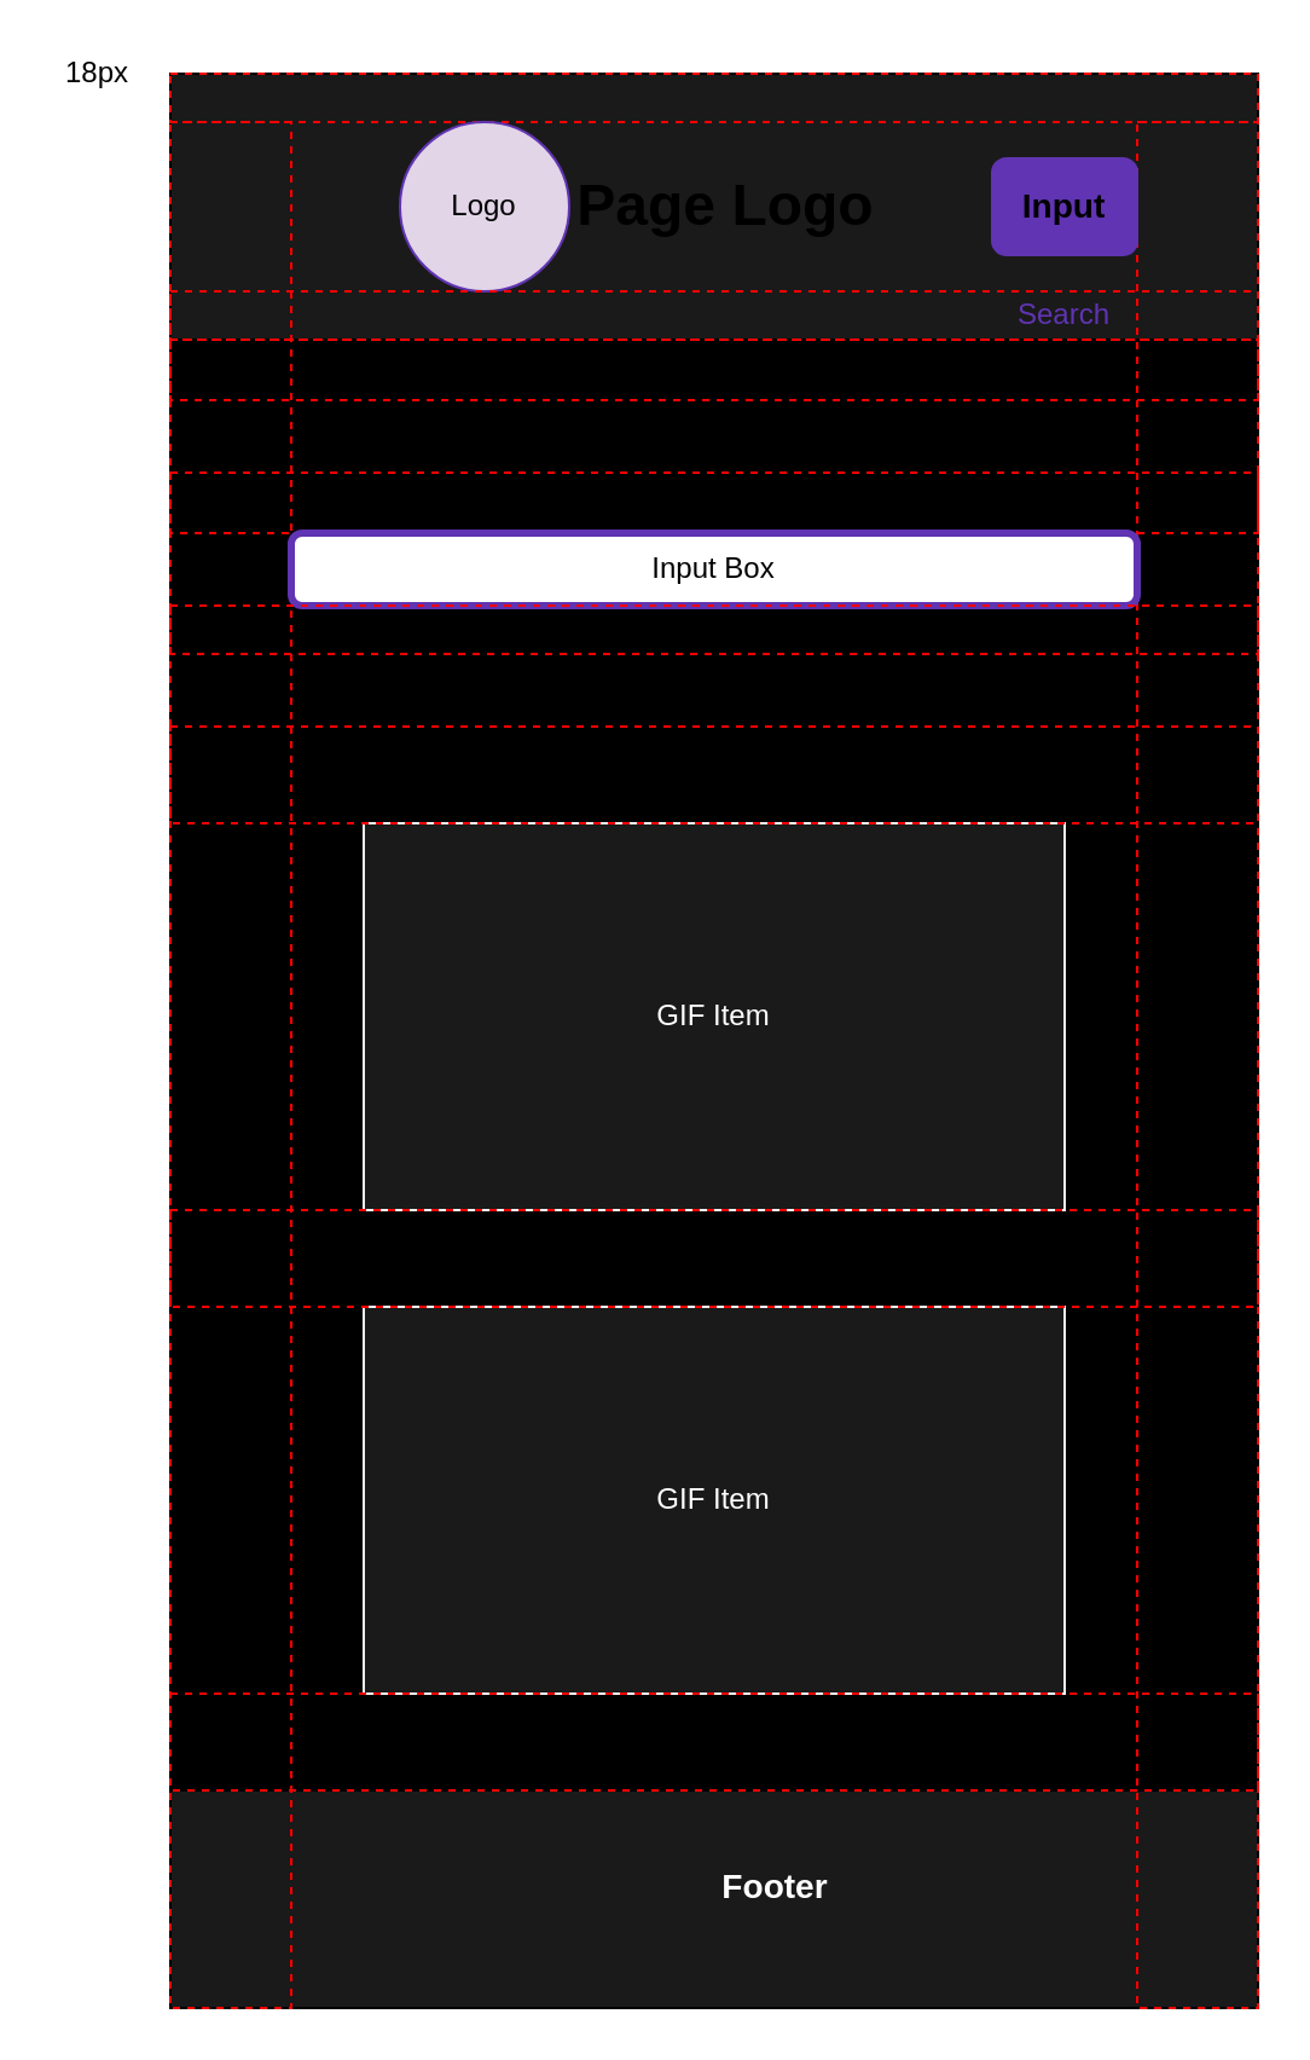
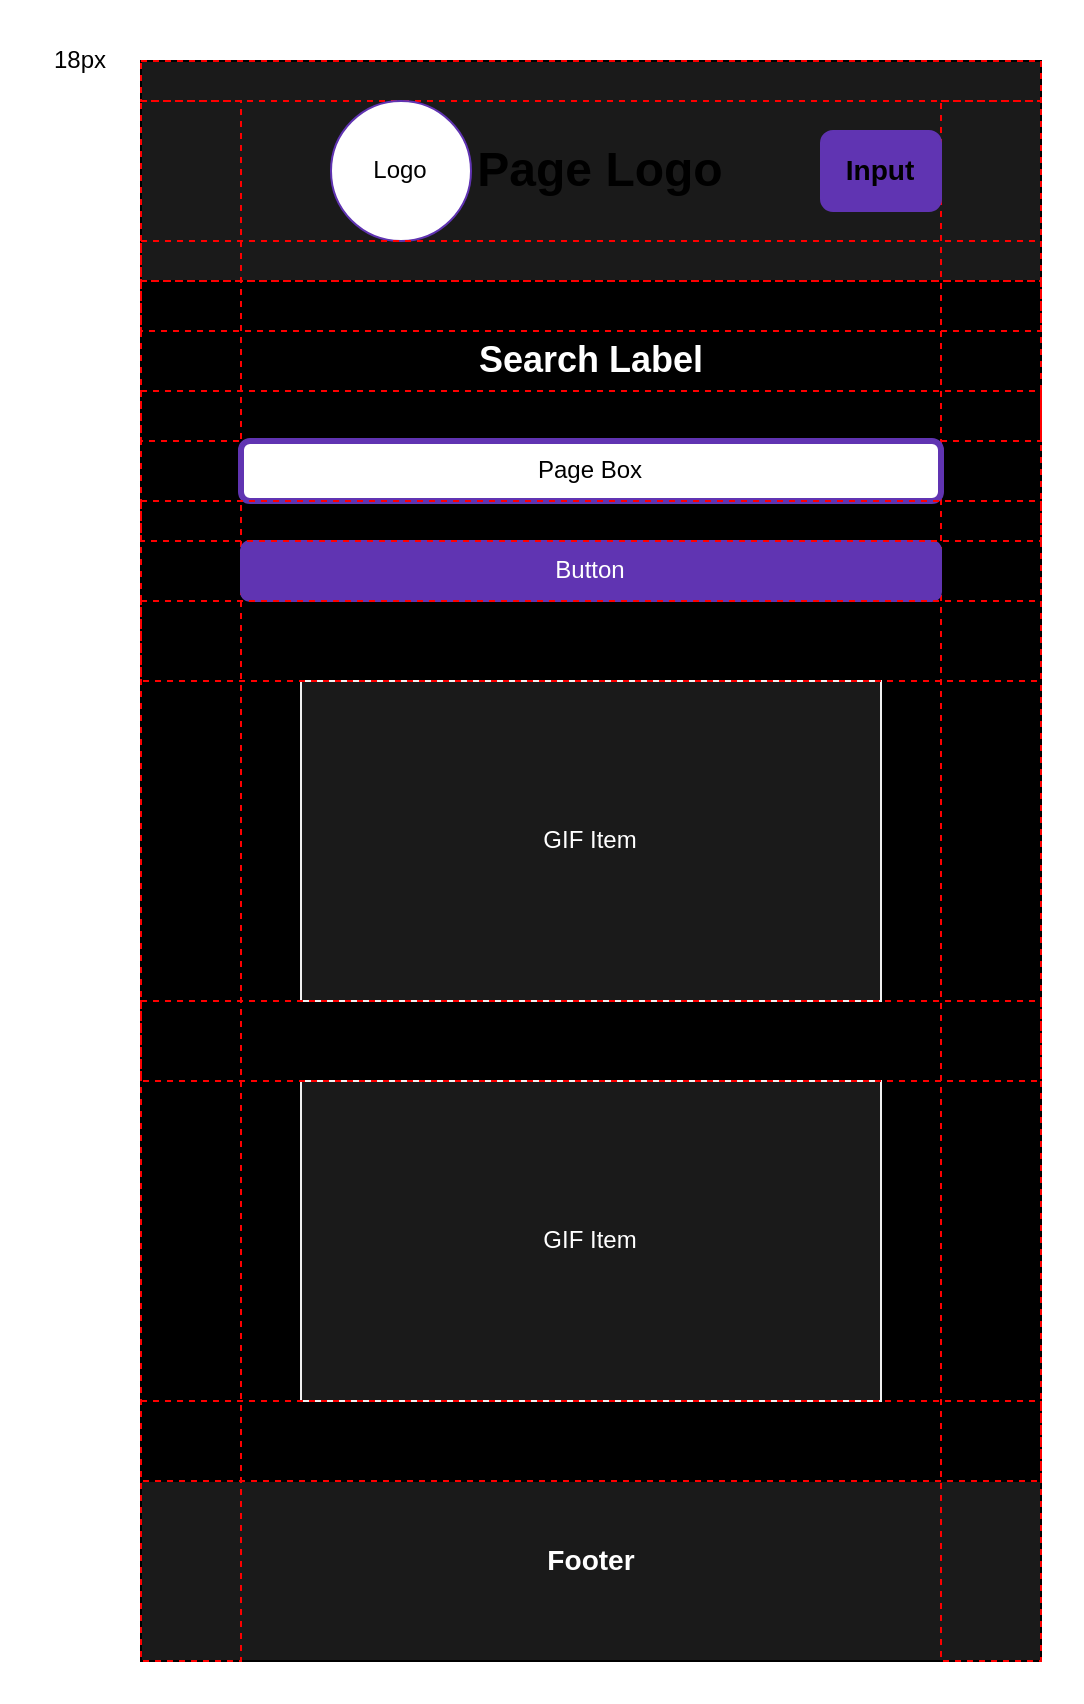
- <mxCell id="11" value="Logo" style="ellipse;whiteSpace=wrap;html=1;aspect=fixed;strokeColor=#6034b2;fillColor=#e1d5e7;" vertex="1" parent="10"><mxGeometry y="5" width="70" height="70" as="geometry" /></mxCell>
+ <mxCell id="11" value="Logo" style="ellipse;whiteSpace=wrap;html=1;aspect=fixed;strokeColor=#6034b2;" vertex="1" parent="10"><mxGeometry y="5" width="70" height="70" as="geometry" /></mxCell>
- <mxCell id="15" value="Search" style="text;html=1;strokeColor=none;fillColor=none;align=center;verticalAlign=middle;whiteSpace=wrap;rounded=0;fontColor=#6034b2;" vertex="1" parent="13"><mxGeometry x="10" y="55" width="40" height="20" as="geometry" /></mxCell>
+ <mxCell id="21" value="&lt;h2&gt;Search Label&lt;/h2&gt;" style="text;html=1;align=center;verticalAlign=middle;whiteSpace=wrap;rounded=0;fontStyle=0;fontColor=#FFFFFF;" vertex="1" parent="20"><mxGeometry x="117.5" width="115" height="20" as="geometry" /></mxCell>
- <mxCell id="22" value="Input Box" style="rounded=1;whiteSpace=wrap;html=1;strokeColor=#6034b2;strokeWidth=3;" vertex="1" parent="20"><mxGeometry y="50" width="350" height="30" as="geometry" /></mxCell>
+ <mxCell id="22" value="Page Box" style="rounded=1;whiteSpace=wrap;html=1;strokeColor=#6034b2;strokeWidth=3;" vertex="1" parent="20"><mxGeometry y="50" width="350" height="30" as="geometry" /></mxCell>
+ <mxCell id="23" value="Button" style="rounded=1;whiteSpace=wrap;html=1;fontColor=#ffffff;fillColor=#6034b2;strokeColor=#6034b2;" vertex="1" parent="20"><mxGeometry y="100" width="350" height="30" as="geometry" /></mxCell>
- <mxCell id="24" value="&lt;h3&gt;&lt;font color=&quot;#ffffff&quot;&gt;Footer&lt;/font&gt;&lt;/h3&gt;" style="text;html=1;strokeColor=none;fillColor=none;align=center;verticalAlign=middle;whiteSpace=wrap;rounded=0;shadow=0;fontColor=#6A00FF;" vertex="1" parent="1"><mxGeometry x="252.5" y="770" width="135" height="20" as="geometry" /></mxCell>
+ <mxCell id="24" value="&lt;h3&gt;&lt;font color=&quot;#ffffff&quot;&gt;Footer&lt;/font&gt;&lt;/h3&gt;" style="text;html=1;strokeColor=none;fillColor=none;align=center;verticalAlign=middle;whiteSpace=wrap;rounded=0;shadow=0;fontColor=#6A00FF;" vertex="1" parent="1"><mxGeometry x="227.5" y="770" width="135" height="20" as="geometry" /></mxCell>
